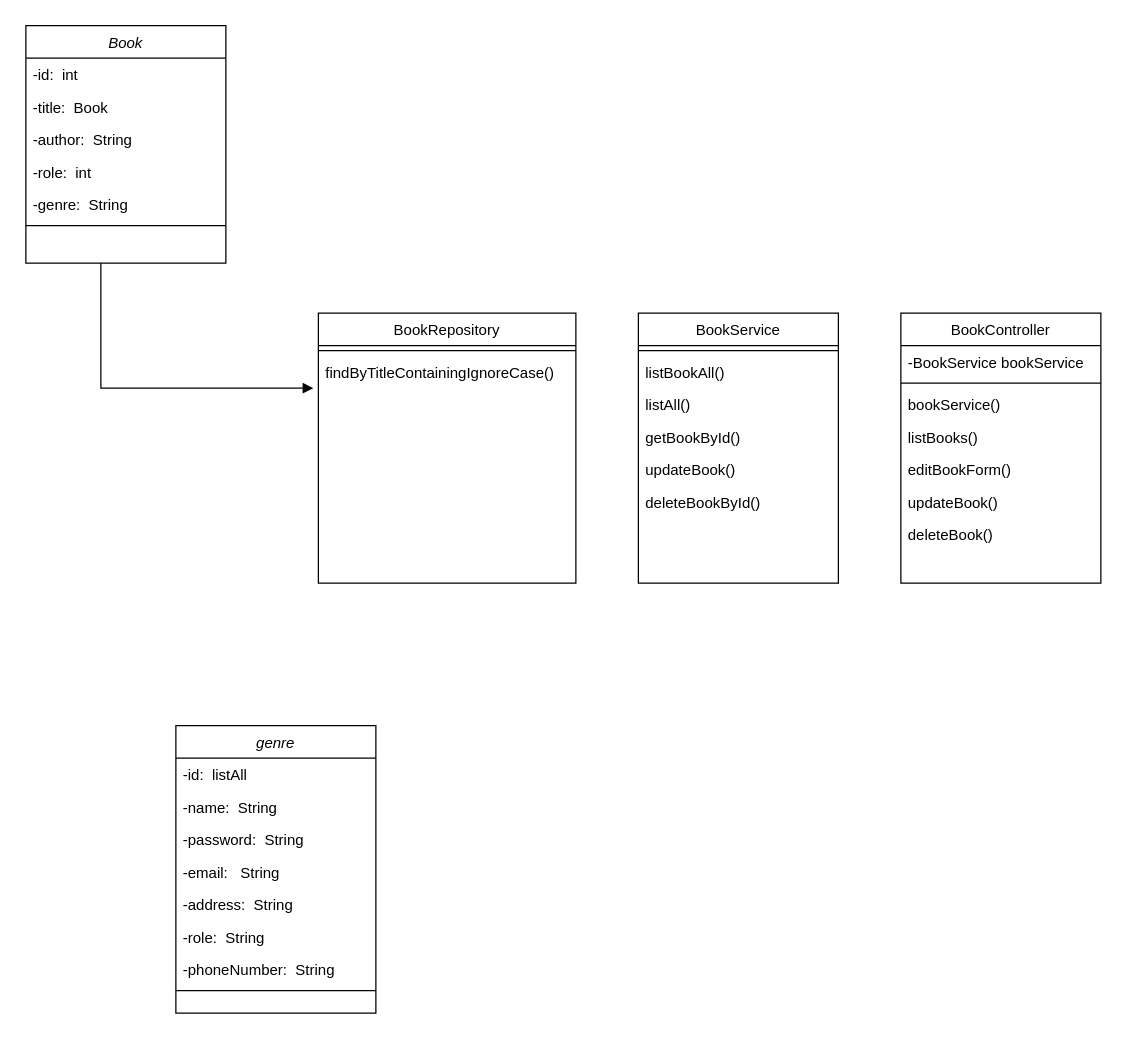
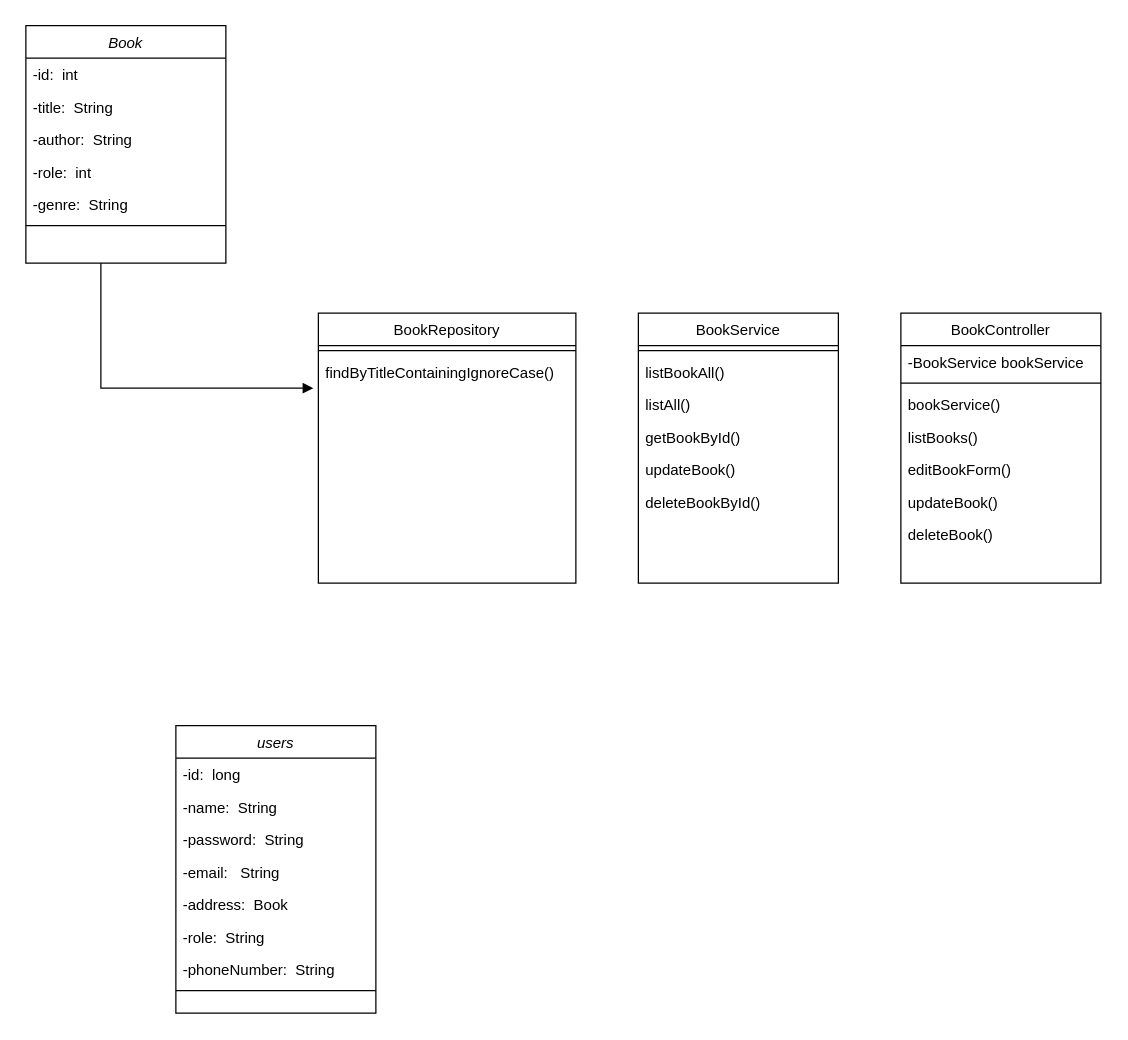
- <mxCell id="4" value="-title:  Book" style="text;align=left;verticalAlign=top;spacingLeft=4;spacingRight=4;overflow=hidden;rotatable=0;points=[[0,0.5],[1,0.5]];portConstraint=eastwest;rounded=0;shadow=0;html=0;" parent="2" vertex="1"><mxGeometry y="52" width="160" height="26" as="geometry" /></mxCell>
+ <mxCell id="4" value="-title:  String" style="text;align=left;verticalAlign=top;spacingLeft=4;spacingRight=4;overflow=hidden;rotatable=0;points=[[0,0.5],[1,0.5]];portConstraint=eastwest;rounded=0;shadow=0;html=0;" parent="2" vertex="1"><mxGeometry y="52" width="160" height="26" as="geometry" /></mxCell>
- <mxCell id="28" value="genre" style="swimlane;fontStyle=2;align=center;verticalAlign=top;childLayout=stackLayout;horizontal=1;startSize=26;horizontalStack=0;resizeParent=1;resizeLast=0;collapsible=1;marginBottom=0;rounded=0;shadow=0;strokeWidth=1;" vertex="1" parent="1"><mxGeometry x="140" y="580" width="160" height="230" as="geometry"><mxRectangle x="230" y="140" width="160" height="26" as="alternateBounds" /></mxGeometry></mxCell>
+ <mxCell id="28" value="users" style="swimlane;fontStyle=2;align=center;verticalAlign=top;childLayout=stackLayout;horizontal=1;startSize=26;horizontalStack=0;resizeParent=1;resizeLast=0;collapsible=1;marginBottom=0;rounded=0;shadow=0;strokeWidth=1;" vertex="1" parent="1"><mxGeometry x="140" y="580" width="160" height="230" as="geometry"><mxRectangle x="230" y="140" width="160" height="26" as="alternateBounds" /></mxGeometry></mxCell>
- <mxCell id="29" value="-id:  listAll" style="text;align=left;verticalAlign=top;spacingLeft=4;spacingRight=4;overflow=hidden;rotatable=0;points=[[0,0.5],[1,0.5]];portConstraint=eastwest;rounded=0;shadow=0;html=0;" vertex="1" parent="28"><mxGeometry y="26" width="160" height="26" as="geometry" /></mxCell>
+ <mxCell id="29" value="-id:  long" style="text;align=left;verticalAlign=top;spacingLeft=4;spacingRight=4;overflow=hidden;rotatable=0;points=[[0,0.5],[1,0.5]];portConstraint=eastwest;rounded=0;shadow=0;html=0;" vertex="1" parent="28"><mxGeometry y="26" width="160" height="26" as="geometry" /></mxCell>
- <mxCell id="33" value="-address:  String" style="text;align=left;verticalAlign=top;spacingLeft=4;spacingRight=4;overflow=hidden;rotatable=0;points=[[0,0.5],[1,0.5]];portConstraint=eastwest;rounded=0;shadow=0;html=0;" vertex="1" parent="28"><mxGeometry y="130" width="160" height="26" as="geometry" /></mxCell>
+ <mxCell id="33" value="-address:  Book" style="text;align=left;verticalAlign=top;spacingLeft=4;spacingRight=4;overflow=hidden;rotatable=0;points=[[0,0.5],[1,0.5]];portConstraint=eastwest;rounded=0;shadow=0;html=0;" vertex="1" parent="28"><mxGeometry y="130" width="160" height="26" as="geometry" /></mxCell>
